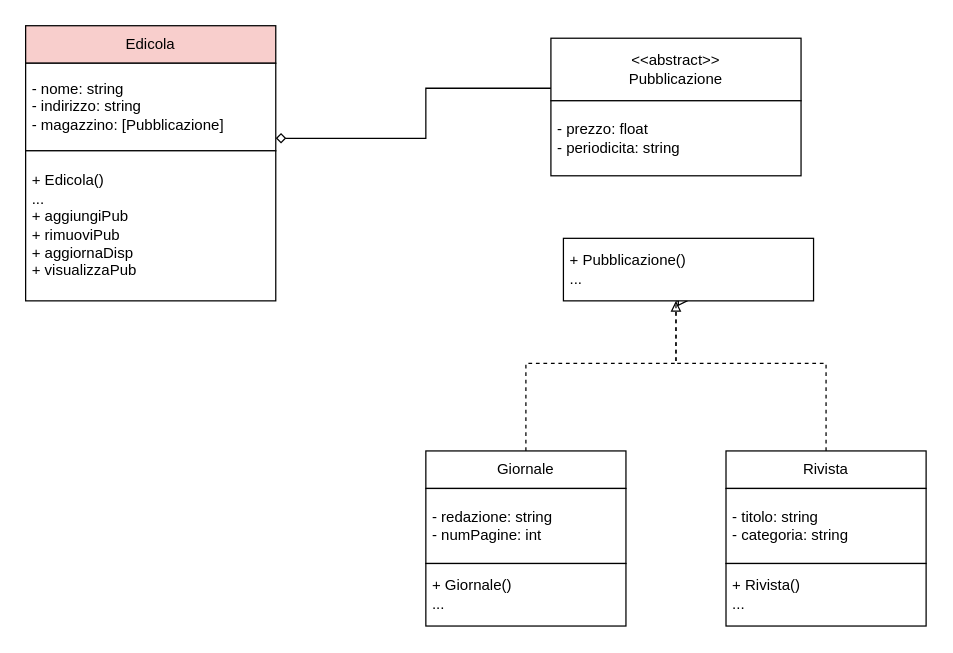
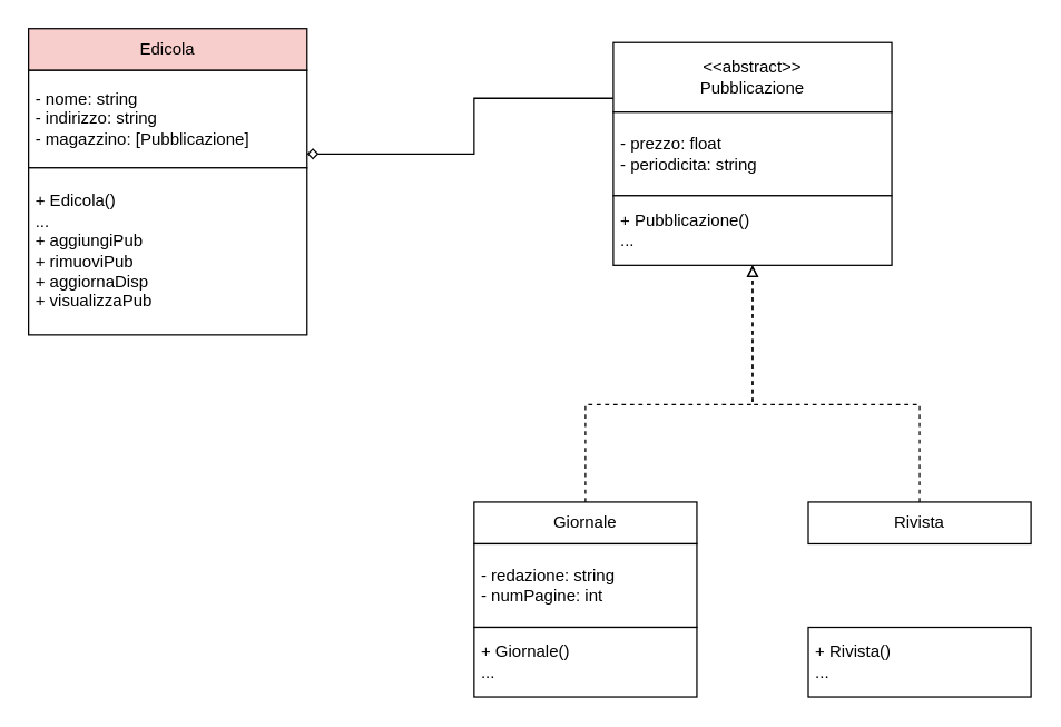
- <mxCell id="13" value="&amp;nbsp;+ Pubblicazione()&lt;br&gt;&amp;nbsp;..." style="rounded=0;whiteSpace=wrap;html=1;align=left;" parent="1" vertex="1"><mxGeometry x="450" y="190" width="200" height="50" as="geometry" /></mxCell>
+ <mxCell id="13" value="&amp;nbsp;+ Pubblicazione()&lt;br&gt;&amp;nbsp;..." style="rounded=0;whiteSpace=wrap;html=1;align=left;" parent="1" vertex="1"><mxGeometry x="440" y="140" width="200" height="50" as="geometry" /></mxCell>
- <mxCell id="8" value="&amp;nbsp;- titolo: string&lt;br&gt;&amp;nbsp;- categoria: string" style="rounded=0;whiteSpace=wrap;html=1;direction=east;align=left;" parent="1" vertex="1"><mxGeometry x="580" y="390" width="160" height="60" as="geometry" /></mxCell>
